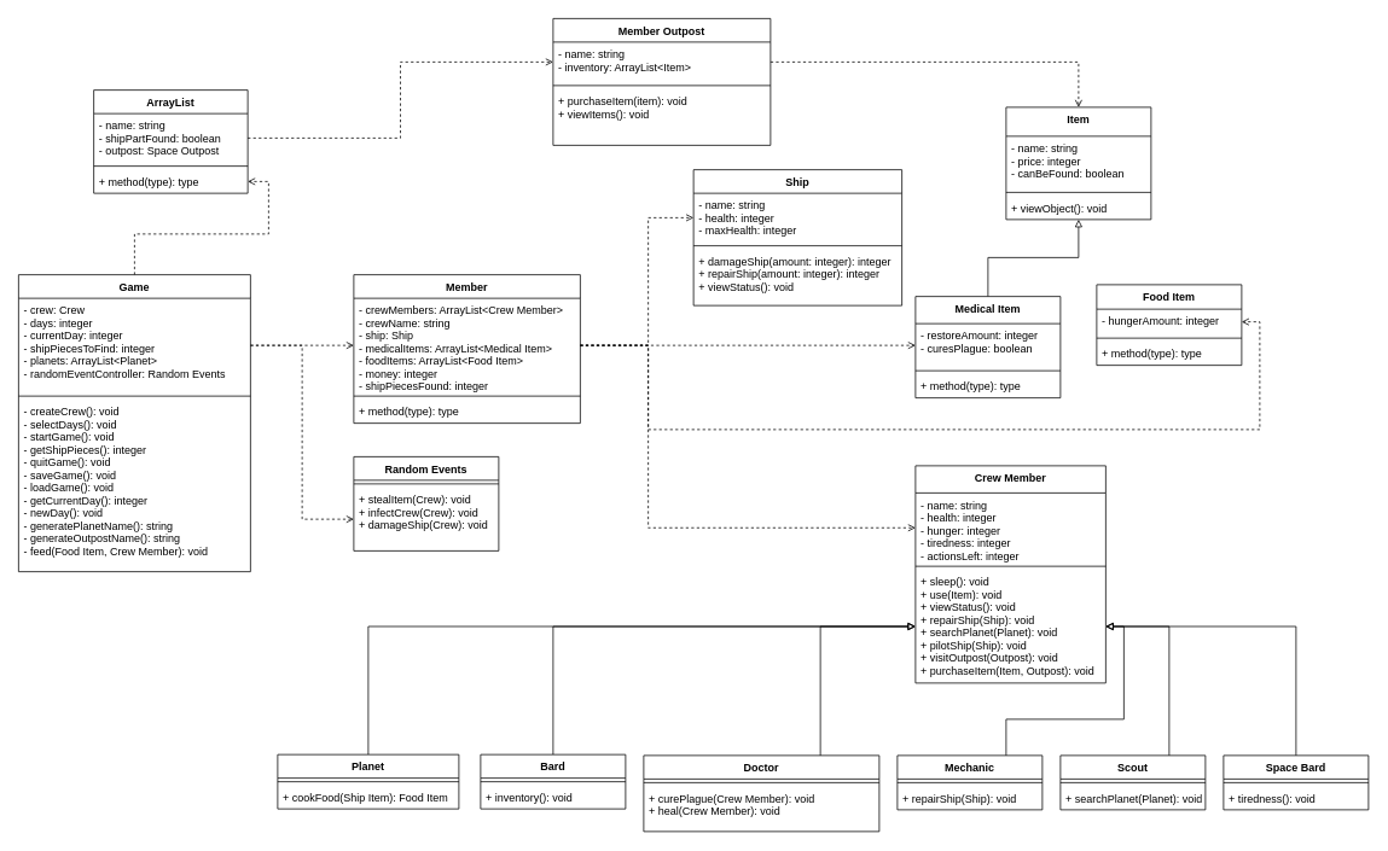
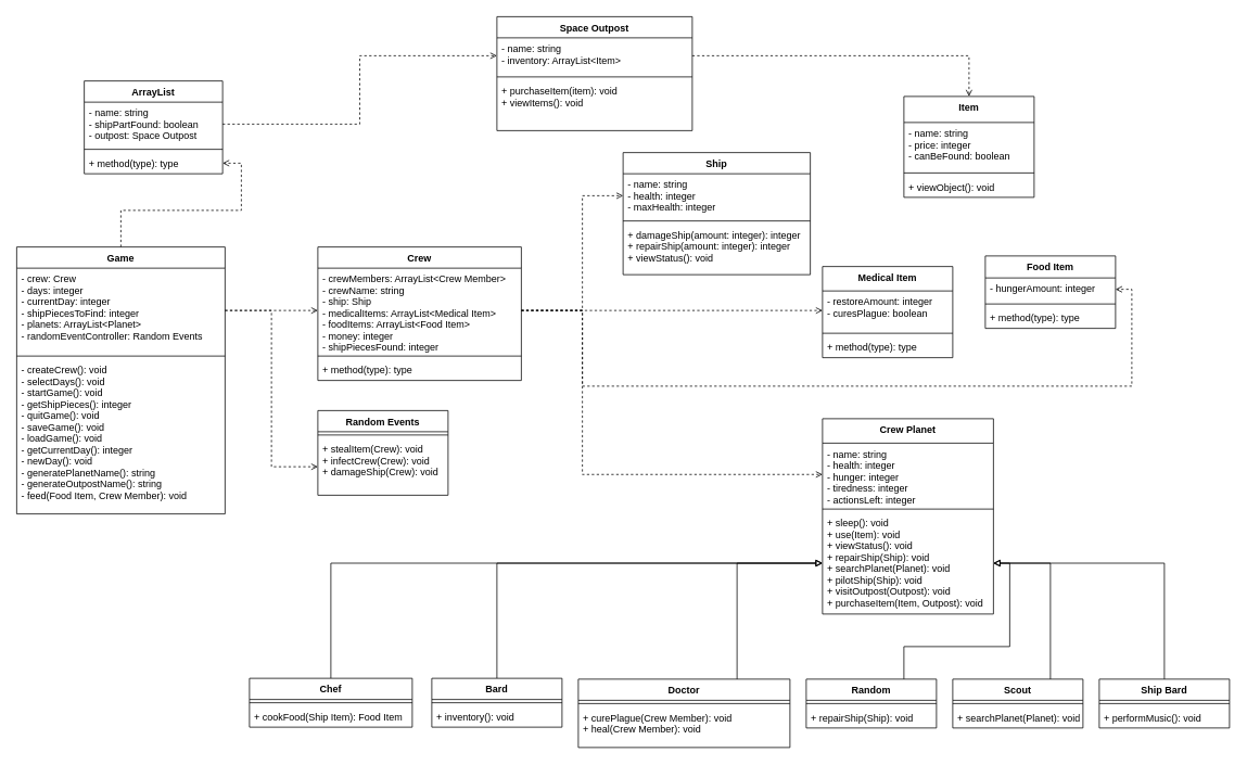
- <mxCell id="36" value="Member Outpost" style="swimlane;fontStyle=1;align=center;verticalAlign=top;childLayout=stackLayout;horizontal=1;startSize=26;horizontalStack=0;resizeParent=1;resizeParentMax=0;resizeLast=0;collapsible=1;marginBottom=0;" parent="1" vertex="1"><mxGeometry x="610" y="20" width="240" height="140" as="geometry" /></mxCell>
+ <mxCell id="36" value="Space Outpost" style="swimlane;fontStyle=1;align=center;verticalAlign=top;childLayout=stackLayout;horizontal=1;startSize=26;horizontalStack=0;resizeParent=1;resizeParentMax=0;resizeLast=0;collapsible=1;marginBottom=0;" parent="1" vertex="1"><mxGeometry x="610" y="20" width="240" height="140" as="geometry" /></mxCell>
- <mxCell id="6" style="edgeStyle=orthogonalEdgeStyle;rounded=0;orthogonalLoop=1;jettySize=auto;html=1;exitX=0.5;exitY=0;exitDx=0;exitDy=0;entryX=0.5;entryY=1;entryDx=0;entryDy=0;endArrow=block;endFill=0;" parent="1" source="7" target="15" edge="1"><mxGeometry relative="1" as="geometry"><Array as="points"><mxPoint x="1090" y="284" /><mxPoint x="1190" y="284" /></Array></mxGeometry></mxCell>
- <mxCell id="19" value="Member&#10;" style="swimlane;fontStyle=1;align=center;verticalAlign=top;childLayout=stackLayout;horizontal=1;startSize=26;horizontalStack=0;resizeParent=1;resizeParentMax=0;resizeLast=0;collapsible=1;marginBottom=0;" parent="1" vertex="1"><mxGeometry x="390" y="303" width="250" height="164" as="geometry" /></mxCell>
+ <mxCell id="19" value="Crew&#10;" style="swimlane;fontStyle=1;align=center;verticalAlign=top;childLayout=stackLayout;horizontal=1;startSize=26;horizontalStack=0;resizeParent=1;resizeParentMax=0;resizeLast=0;collapsible=1;marginBottom=0;" parent="1" vertex="1"><mxGeometry x="390" y="303" width="250" height="164" as="geometry" /></mxCell>
- <mxCell id="2" value="Crew Member&#10;" style="swimlane;fontStyle=1;align=center;verticalAlign=top;childLayout=stackLayout;horizontal=1;startSize=30;horizontalStack=0;resizeParent=1;resizeParentMax=0;resizeLast=0;collapsible=1;marginBottom=0;" parent="1" vertex="1"><mxGeometry x="1010" y="514" width="210" height="240" as="geometry"><mxRectangle x="120" y="79" width="190" height="43" as="alternateBounds" /></mxGeometry></mxCell>
+ <mxCell id="2" value="Crew Planet&#10;" style="swimlane;fontStyle=1;align=center;verticalAlign=top;childLayout=stackLayout;horizontal=1;startSize=30;horizontalStack=0;resizeParent=1;resizeParentMax=0;resizeLast=0;collapsible=1;marginBottom=0;" parent="1" vertex="1"><mxGeometry x="1010" y="514" width="210" height="240" as="geometry"><mxRectangle x="120" y="79" width="190" height="43" as="alternateBounds" /></mxGeometry></mxCell>
- <mxCell id="65" value="Planet" style="swimlane;fontStyle=1;align=center;verticalAlign=top;childLayout=stackLayout;horizontal=1;startSize=26;horizontalStack=0;resizeParent=1;resizeParentMax=0;resizeLast=0;collapsible=1;marginBottom=0;" parent="1" vertex="1"><mxGeometry x="306" y="833" width="200" height="60" as="geometry" /></mxCell>
+ <mxCell id="65" value="Chef" style="swimlane;fontStyle=1;align=center;verticalAlign=top;childLayout=stackLayout;horizontal=1;startSize=26;horizontalStack=0;resizeParent=1;resizeParentMax=0;resizeLast=0;collapsible=1;marginBottom=0;" parent="1" vertex="1"><mxGeometry x="306" y="833" width="200" height="60" as="geometry" /></mxCell>
- <mxCell id="49" value="Mechanic" style="swimlane;fontStyle=1;align=center;verticalAlign=top;childLayout=stackLayout;horizontal=1;startSize=26;horizontalStack=0;resizeParent=1;resizeParentMax=0;resizeLast=0;collapsible=1;marginBottom=0;" parent="1" vertex="1"><mxGeometry x="990" y="834" width="160" height="60" as="geometry" /></mxCell>
+ <mxCell id="49" value="Random" style="swimlane;fontStyle=1;align=center;verticalAlign=top;childLayout=stackLayout;horizontal=1;startSize=26;horizontalStack=0;resizeParent=1;resizeParentMax=0;resizeLast=0;collapsible=1;marginBottom=0;" parent="1" vertex="1"><mxGeometry x="990" y="834" width="160" height="60" as="geometry" /></mxCell>
- <mxCell id="57" value="Space Bard" style="swimlane;fontStyle=1;align=center;verticalAlign=top;childLayout=stackLayout;horizontal=1;startSize=26;horizontalStack=0;resizeParent=1;resizeParentMax=0;resizeLast=0;collapsible=1;marginBottom=0;" parent="1" vertex="1"><mxGeometry x="1350" y="834" width="160" height="60" as="geometry" /></mxCell>
+ <mxCell id="57" value="Ship Bard" style="swimlane;fontStyle=1;align=center;verticalAlign=top;childLayout=stackLayout;horizontal=1;startSize=26;horizontalStack=0;resizeParent=1;resizeParentMax=0;resizeLast=0;collapsible=1;marginBottom=0;" parent="1" vertex="1"><mxGeometry x="1350" y="834" width="160" height="60" as="geometry" /></mxCell>
- <mxCell id="59" value="+ tiredness(): void" style="text;strokeColor=none;fillColor=none;align=left;verticalAlign=top;spacingLeft=4;spacingRight=4;overflow=hidden;rotatable=0;points=[[0,0.5],[1,0.5]];portConstraint=eastwest;" parent="57" vertex="1"><mxGeometry y="34" width="160" height="26" as="geometry" /></mxCell>
+ <mxCell id="59" value="+ performMusic(): void" style="text;strokeColor=none;fillColor=none;align=left;verticalAlign=top;spacingLeft=4;spacingRight=4;overflow=hidden;rotatable=0;points=[[0,0.5],[1,0.5]];portConstraint=eastwest;" parent="57" vertex="1"><mxGeometry y="34" width="160" height="26" as="geometry" /></mxCell>
